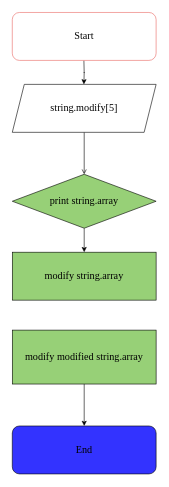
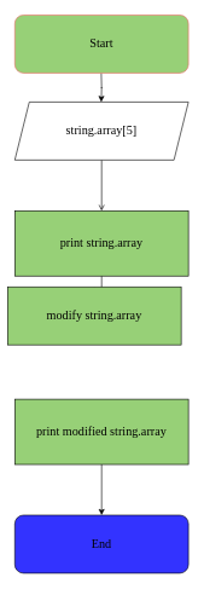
- <mxCell id="7" value="Start" style="rounded=1;whiteSpace=wrap;html=1;fontSize=17;fontFamily=Times New Roman;strokeColor=#EA6B66;" parent="1" vertex="1"><mxGeometry x="20" y="20" width="240" height="80" as="geometry" /></mxCell>
+ <mxCell id="7" value="Start" style="rounded=1;whiteSpace=wrap;html=1;fontSize=17;fontFamily=Times New Roman;strokeColor=#EA6B66;fillColor=#97d077;" parent="1" vertex="1"><mxGeometry x="20" y="20" width="240" height="80" as="geometry" /></mxCell>
- <mxCell id="4" value="string.modify[5]" style="shape=parallelogram;perimeter=parallelogramPerimeter;whiteSpace=wrap;html=1;fixedSize=1;fontSize=17;fontFamily=Times New Roman;" parent="1" vertex="1"><mxGeometry x="20" y="140" width="240" height="80" as="geometry" /></mxCell>
+ <mxCell id="4" value="string.array[5]" style="shape=parallelogram;perimeter=parallelogramPerimeter;whiteSpace=wrap;html=1;fixedSize=1;fontSize=17;fontFamily=Times New Roman;" parent="1" vertex="1"><mxGeometry x="20" y="140" width="240" height="80" as="geometry" /></mxCell>
- <mxCell id="6" value="print string.array" style="rhombus;whiteSpace=wrap;html=1;fontFamily=Times New Roman;fontSize=17;fillColor=#97D077;" parent="1" vertex="1"><mxGeometry x="20" y="290" width="240" height="90" as="geometry" /></mxCell>
+ <mxCell id="6" value="print string.array" style="rounded=0;whiteSpace=wrap;html=1;fontFamily=Times New Roman;fontSize=17;fillColor=#97D077;" parent="1" vertex="1"><mxGeometry x="20" y="290" width="240" height="90" as="geometry" /></mxCell>
- <mxCell id="9" value="modify string.array" style="rounded=0;whiteSpace=wrap;html=1;fillColor=#97D077;fontSize=17;fontFamily=Times New Roman;" parent="1" vertex="1"><mxGeometry x="20" y="420" width="240" height="80" as="geometry" /></mxCell>
+ <mxCell id="9" value="modify string.array" style="rounded=0;whiteSpace=wrap;html=1;fillColor=#97D077;fontSize=17;fontFamily=Times New Roman;" parent="1" vertex="1"><mxGeometry x="10" y="395" width="240" height="80" as="geometry" /></mxCell>
- <mxCell id="11" value="modify modified string.array" style="rounded=0;whiteSpace=wrap;html=1;fontSize=17;fillColor=#97D077;fontFamily=Times New Roman;" parent="1" vertex="1"><mxGeometry x="20" y="550" width="240" height="90" as="geometry" /></mxCell>
+ <mxCell id="11" value="print modified string.array" style="rounded=0;whiteSpace=wrap;html=1;fontSize=17;fillColor=#97D077;fontFamily=Times New Roman;" parent="1" vertex="1"><mxGeometry x="20" y="550" width="240" height="90" as="geometry" /></mxCell>
